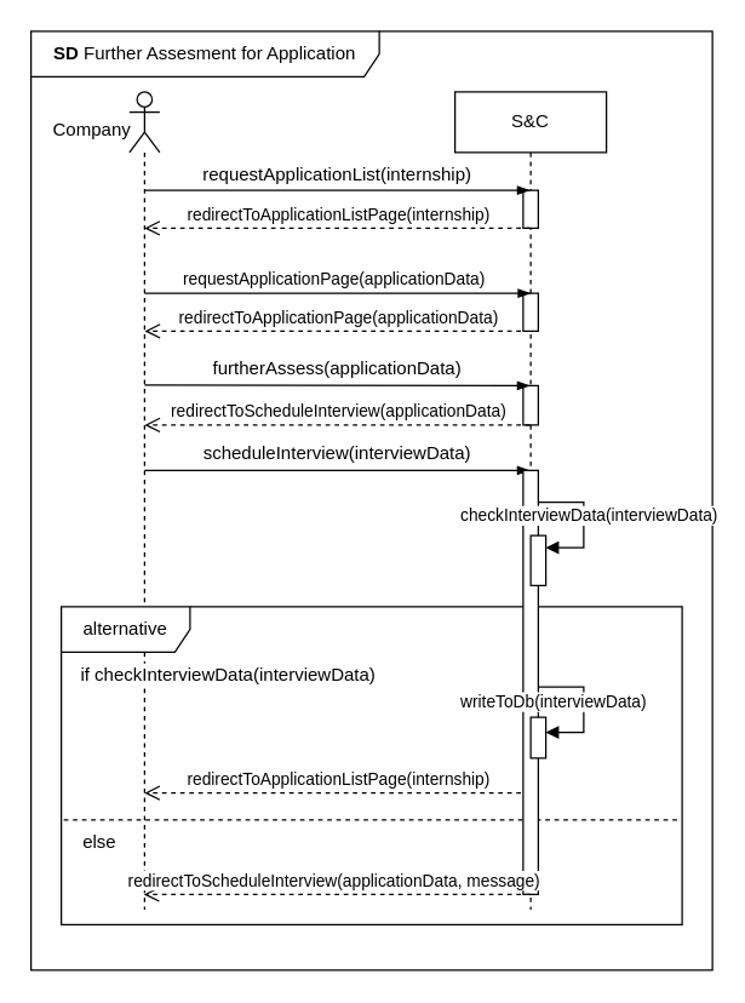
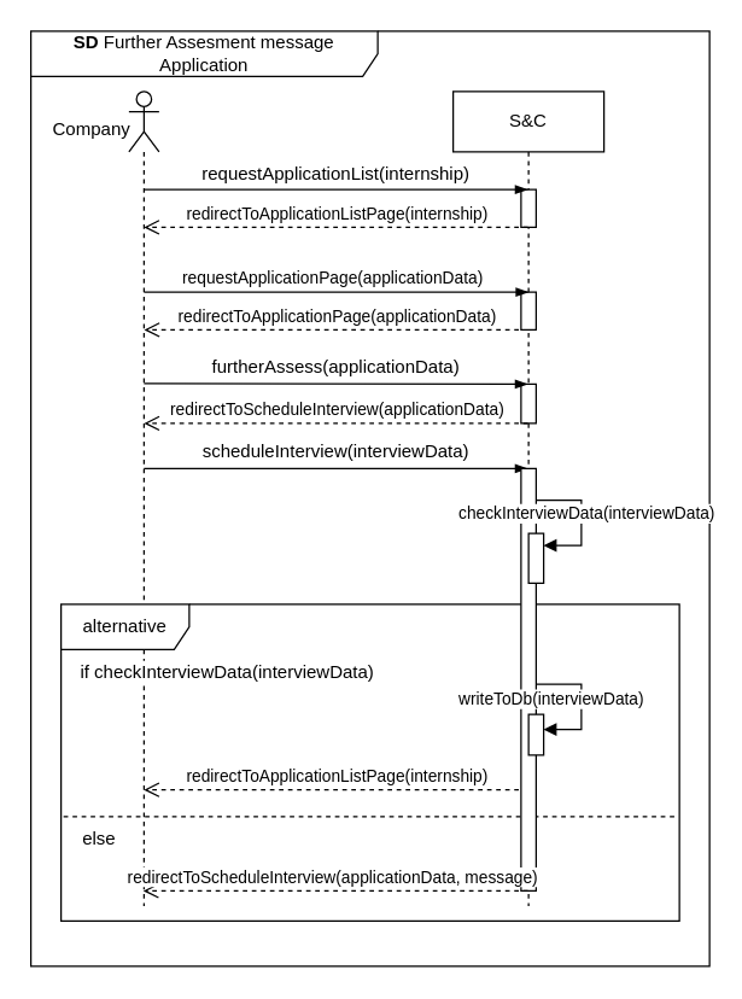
- <mxCell id="22" value="&lt;b&gt;SD&lt;/b&gt; Further Assesment for Application" style="shape=umlFrame;whiteSpace=wrap;html=1;pointerEvents=0;width=230;height=30;" parent="1" vertex="1"><mxGeometry x="20" width="450" height="620" as="geometry" y="20" /></mxCell>
+ <mxCell id="22" value="&lt;b&gt;SD&lt;/b&gt; Further Assesment message Application" style="shape=umlFrame;whiteSpace=wrap;html=1;pointerEvents=0;width=230;height=30;" parent="1" vertex="1"><mxGeometry x="20" width="450" height="620" as="geometry" y="20" /></mxCell>
